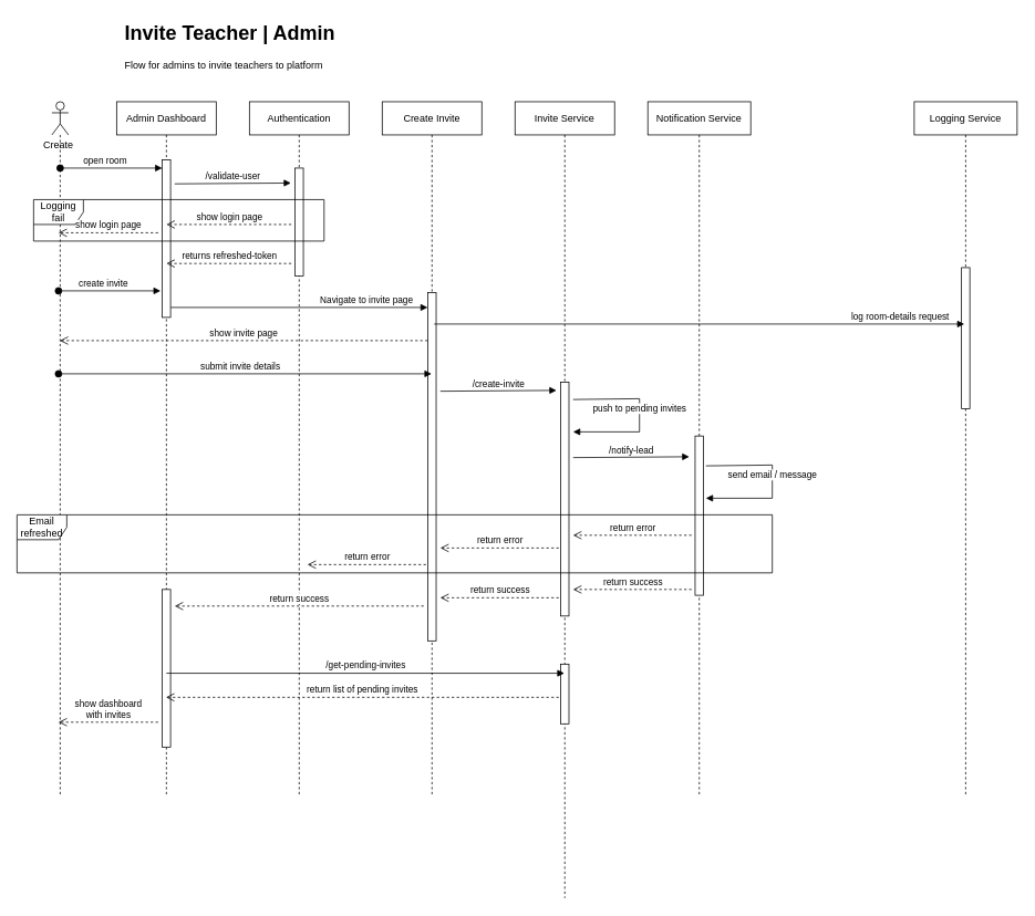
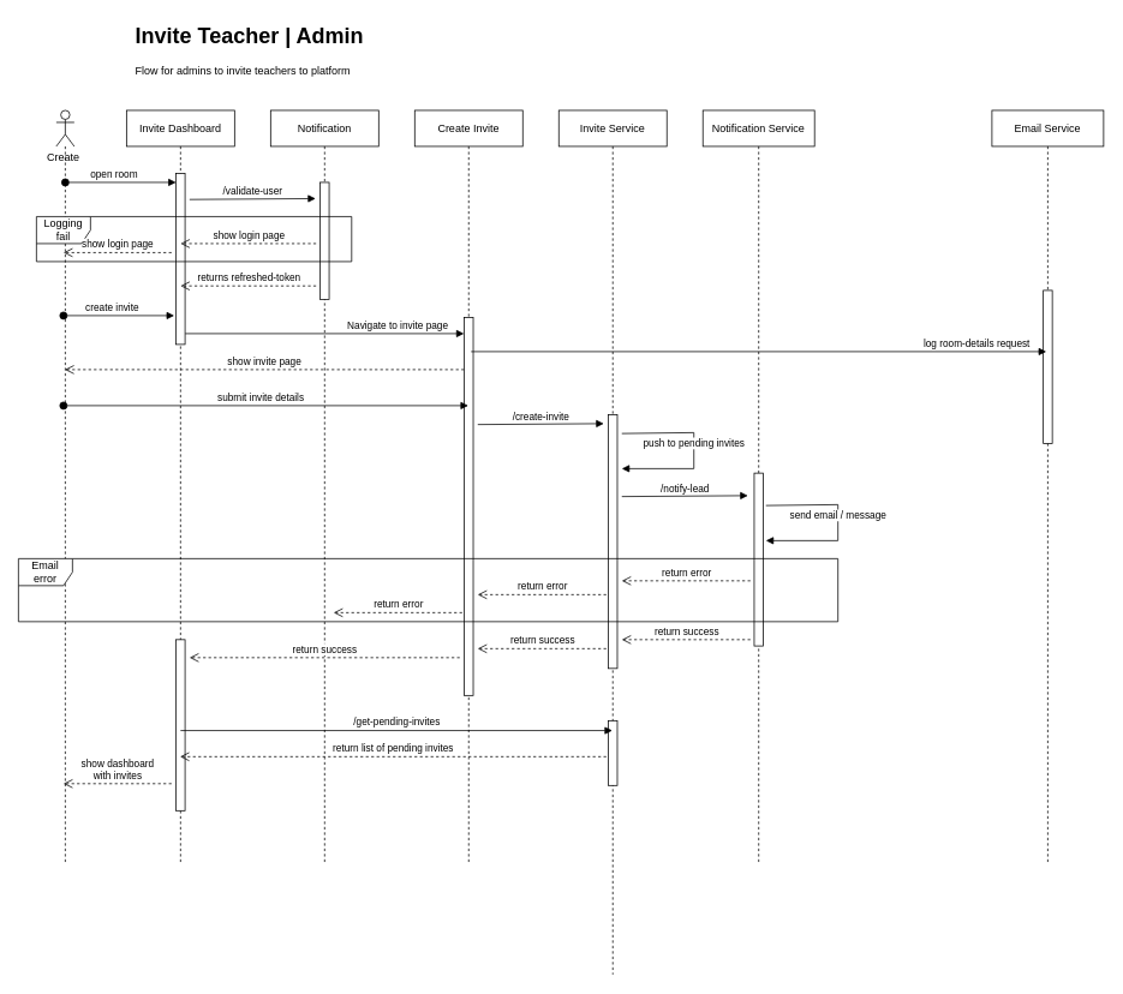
- <mxCell id="2" value="Admin Dashboard" style="shape=umlLifeline;perimeter=lifelinePerimeter;whiteSpace=wrap;html=1;container=0;dropTarget=0;collapsible=0;recursiveResize=0;outlineConnect=0;portConstraint=eastwest;newEdgeStyle={&quot;edgeStyle&quot;:&quot;elbowEdgeStyle&quot;,&quot;elbow&quot;:&quot;vertical&quot;,&quot;curved&quot;:0,&quot;rounded&quot;:0};" vertex="1" parent="1"><mxGeometry x="140" y="122" width="120" height="838" as="geometry" /></mxCell>
+ <mxCell id="2" value="Invite Dashboard" style="shape=umlLifeline;perimeter=lifelinePerimeter;whiteSpace=wrap;html=1;container=0;dropTarget=0;collapsible=0;recursiveResize=0;outlineConnect=0;portConstraint=eastwest;newEdgeStyle={&quot;edgeStyle&quot;:&quot;elbowEdgeStyle&quot;,&quot;elbow&quot;:&quot;vertical&quot;,&quot;curved&quot;:0,&quot;rounded&quot;:0};" vertex="1" parent="1"><mxGeometry x="140" y="122" width="120" height="838" as="geometry" /></mxCell>
- <mxCell id="5" value="Authentication" style="shape=umlLifeline;perimeter=lifelinePerimeter;whiteSpace=wrap;html=1;container=0;dropTarget=0;collapsible=0;recursiveResize=0;outlineConnect=0;portConstraint=eastwest;newEdgeStyle={&quot;edgeStyle&quot;:&quot;elbowEdgeStyle&quot;,&quot;elbow&quot;:&quot;vertical&quot;,&quot;curved&quot;:0,&quot;rounded&quot;:0};" vertex="1" parent="1"><mxGeometry x="300" y="122" width="120" height="838" as="geometry" /></mxCell>
+ <mxCell id="5" value="Notification" style="shape=umlLifeline;perimeter=lifelinePerimeter;whiteSpace=wrap;html=1;container=0;dropTarget=0;collapsible=0;recursiveResize=0;outlineConnect=0;portConstraint=eastwest;newEdgeStyle={&quot;edgeStyle&quot;:&quot;elbowEdgeStyle&quot;,&quot;elbow&quot;:&quot;vertical&quot;,&quot;curved&quot;:0,&quot;rounded&quot;:0};" vertex="1" parent="1"><mxGeometry x="300" y="122" width="120" height="838" as="geometry" /></mxCell>
- <mxCell id="10" value="Logging Service" style="shape=umlLifeline;perimeter=lifelinePerimeter;whiteSpace=wrap;html=1;container=0;dropTarget=0;collapsible=0;recursiveResize=0;outlineConnect=0;portConstraint=eastwest;newEdgeStyle={&quot;edgeStyle&quot;:&quot;elbowEdgeStyle&quot;,&quot;elbow&quot;:&quot;vertical&quot;,&quot;curved&quot;:0,&quot;rounded&quot;:0};" vertex="1" parent="1"><mxGeometry x="1101" y="122" width="124" height="838" as="geometry" /></mxCell>
+ <mxCell id="10" value="Email Service" style="shape=umlLifeline;perimeter=lifelinePerimeter;whiteSpace=wrap;html=1;container=0;dropTarget=0;collapsible=0;recursiveResize=0;outlineConnect=0;portConstraint=eastwest;newEdgeStyle={&quot;edgeStyle&quot;:&quot;elbowEdgeStyle&quot;,&quot;elbow&quot;:&quot;vertical&quot;,&quot;curved&quot;:0,&quot;rounded&quot;:0};" vertex="1" parent="1"><mxGeometry x="1101" y="122" width="124" height="838" as="geometry" /></mxCell>
- <mxCell id="38" value="Email refreshed" style="shape=umlFrame;whiteSpace=wrap;html=1;pointerEvents=0;" vertex="1" parent="1"><mxGeometry x="20" y="620" width="910" height="70" as="geometry" /></mxCell>
+ <mxCell id="38" value="Email error" style="shape=umlFrame;whiteSpace=wrap;html=1;pointerEvents=0;" vertex="1" parent="1"><mxGeometry x="20" y="620" width="910" height="70" as="geometry" /></mxCell>
